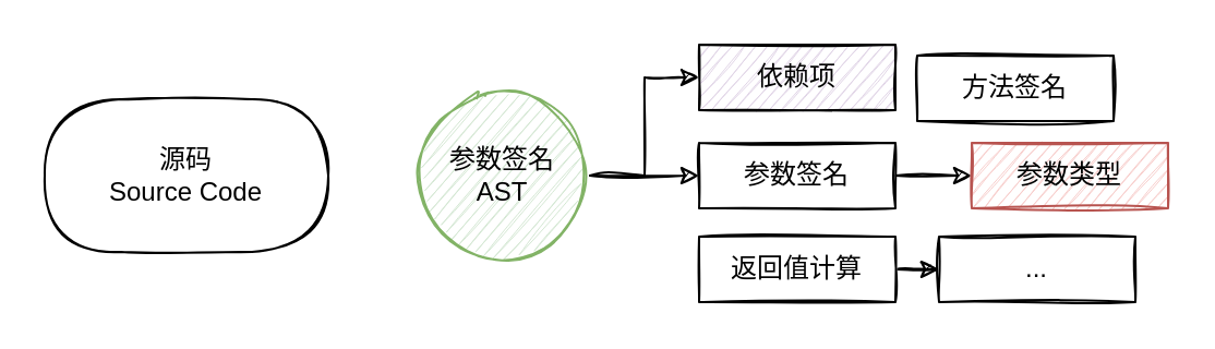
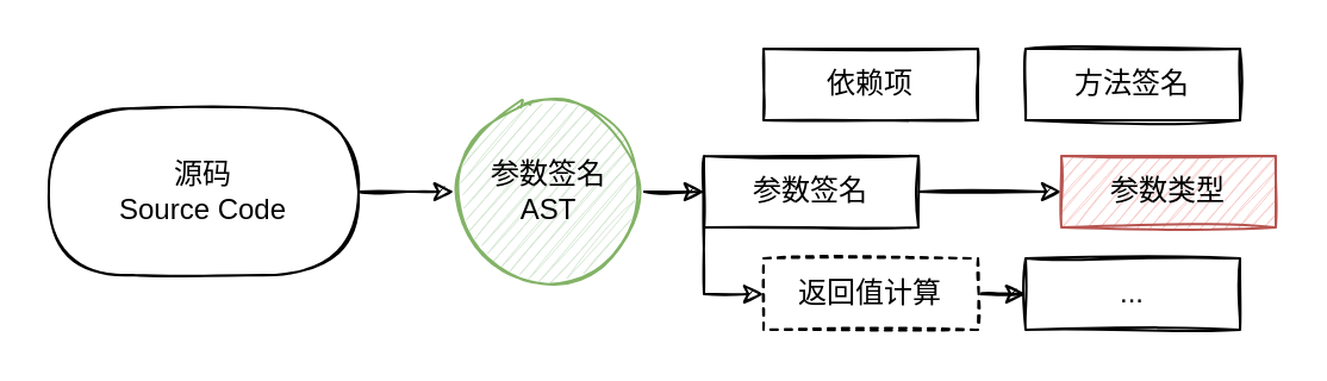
- <mxCell id="8" value="依赖项" style="rounded=0;whiteSpace=wrap;html=1;sketch=1;fillColor=#e1d5e7;" vertex="1" parent="1"><mxGeometry x="320" y="20" width="90" height="30" as="geometry" /></mxCell>
+ <mxCell id="8" value="依赖项" style="rounded=0;whiteSpace=wrap;html=1;sketch=1;" vertex="1" parent="1"><mxGeometry x="320" y="20" width="90" height="30" as="geometry" /></mxCell>
- <mxCell id="2" style="edgeStyle=orthogonalEdgeStyle;rounded=0;orthogonalLoop=1;jettySize=auto;html=1;exitX=1;exitY=0.5;exitDx=0;exitDy=0;entryX=0;entryY=0.5;entryDx=0;entryDy=0;sketch=1;" edge="1" parent="1" source="5" target="8"><mxGeometry relative="1" as="geometry" /></mxCell>
- <mxCell id="9" value="方法签名" style="rounded=0;whiteSpace=wrap;html=1;sketch=1;" vertex="1" parent="1"><mxGeometry x="420" y="25" width="90" height="30" as="geometry" /></mxCell>
+ <mxCell id="9" value="方法签名" style="rounded=0;whiteSpace=wrap;html=1;sketch=1;" vertex="1" parent="1"><mxGeometry x="430" y="20" width="90" height="30" as="geometry" /></mxCell>
+ <mxCell id="6" style="edgeStyle=orthogonalEdgeStyle;rounded=0;orthogonalLoop=1;jettySize=auto;html=1;exitX=1;exitY=0.5;exitDx=0;exitDy=0;sketch=1;" edge="1" parent="1" source="7" target="5"><mxGeometry relative="1" as="geometry" /></mxCell>
- <mxCell id="11" value="参数签名" style="rounded=0;whiteSpace=wrap;html=1;sketch=1;" vertex="1" parent="1"><mxGeometry x="320" y="65" width="90" height="30" as="geometry" /></mxCell>
+ <mxCell id="11" value="参数签名" style="rounded=0;whiteSpace=wrap;html=1;sketch=1;" vertex="1" parent="1"><mxGeometry x="295" y="65" width="90" height="30" as="geometry" /></mxCell>
+ <mxCell id="4" style="edgeStyle=orthogonalEdgeStyle;rounded=0;orthogonalLoop=1;jettySize=auto;html=1;exitX=1;exitY=0.5;exitDx=0;exitDy=0;entryX=0;entryY=0.5;entryDx=0;entryDy=0;sketch=1;" edge="1" parent="1" source="5" target="14"><mxGeometry relative="1" as="geometry" /></mxCell>
- <mxCell id="14" value="返回值计算" style="rounded=0;whiteSpace=wrap;html=1;sketch=1;" vertex="1" parent="1"><mxGeometry x="320" y="108" width="90" height="30" as="geometry" /></mxCell>
+ <mxCell id="14" value="返回值计算" style="rounded=0;whiteSpace=wrap;html=1;sketch=1;dashed=1;" vertex="1" parent="1"><mxGeometry x="320" y="108" width="90" height="30" as="geometry" /></mxCell>
